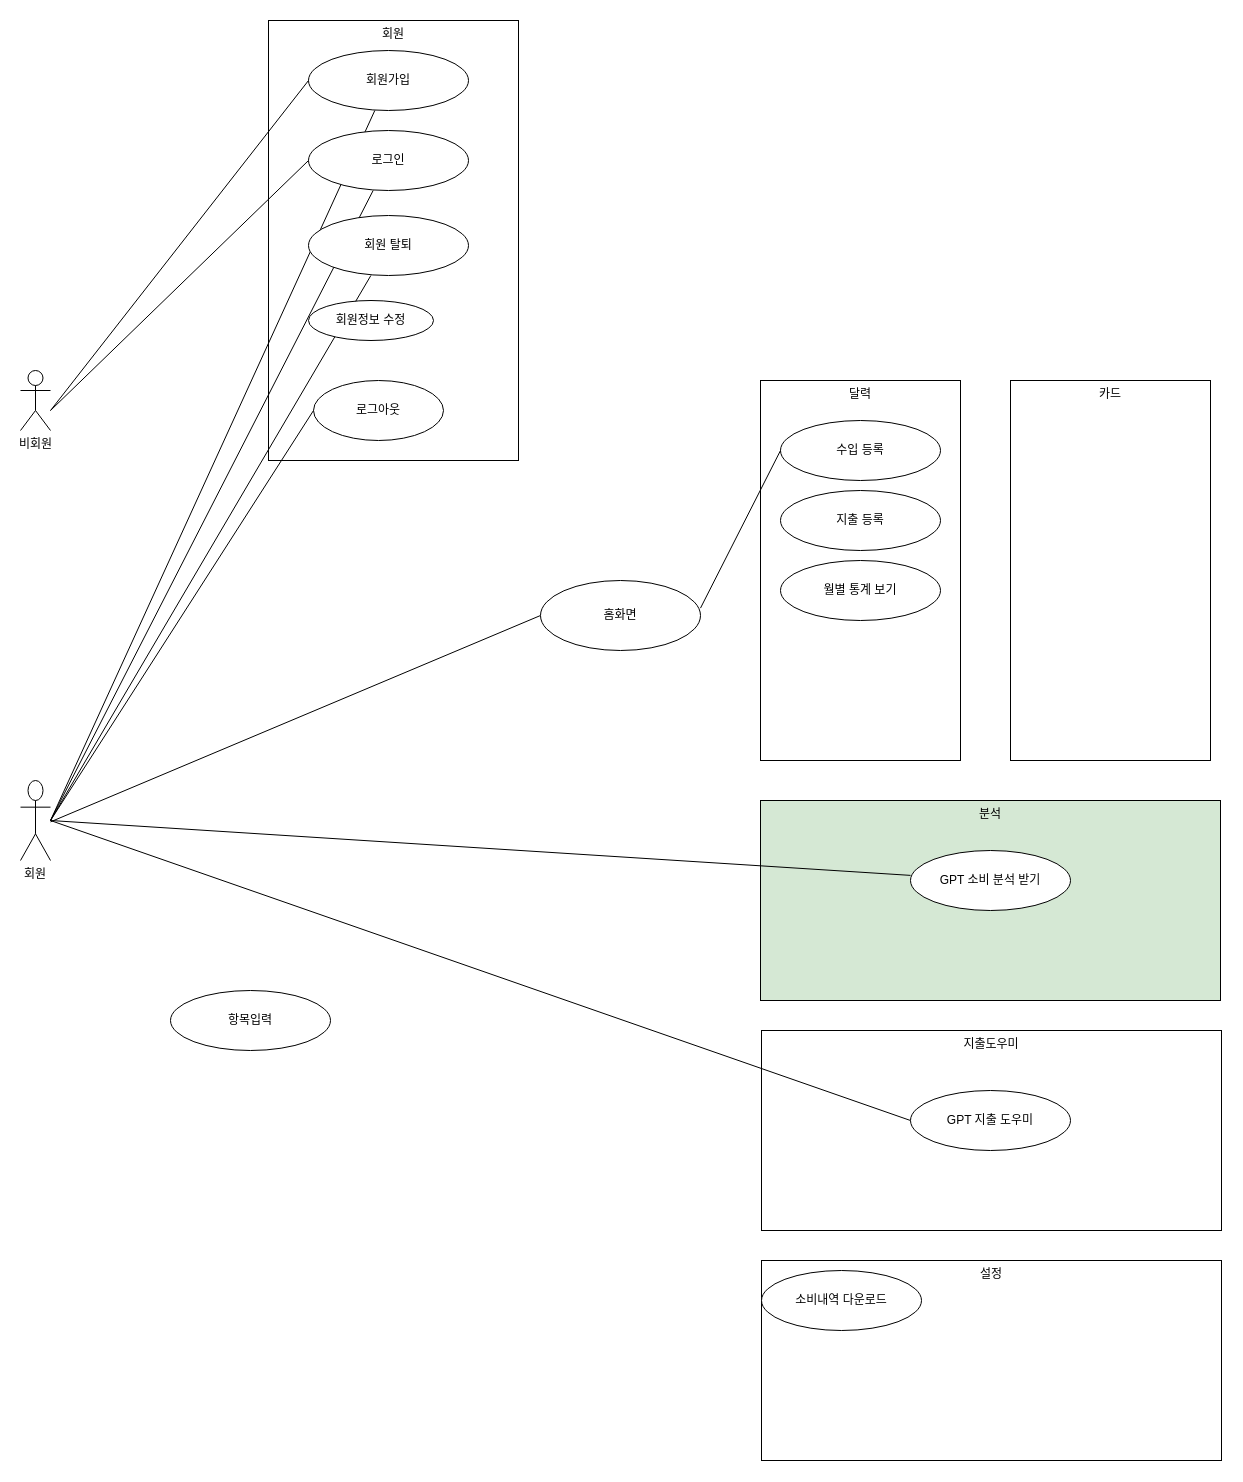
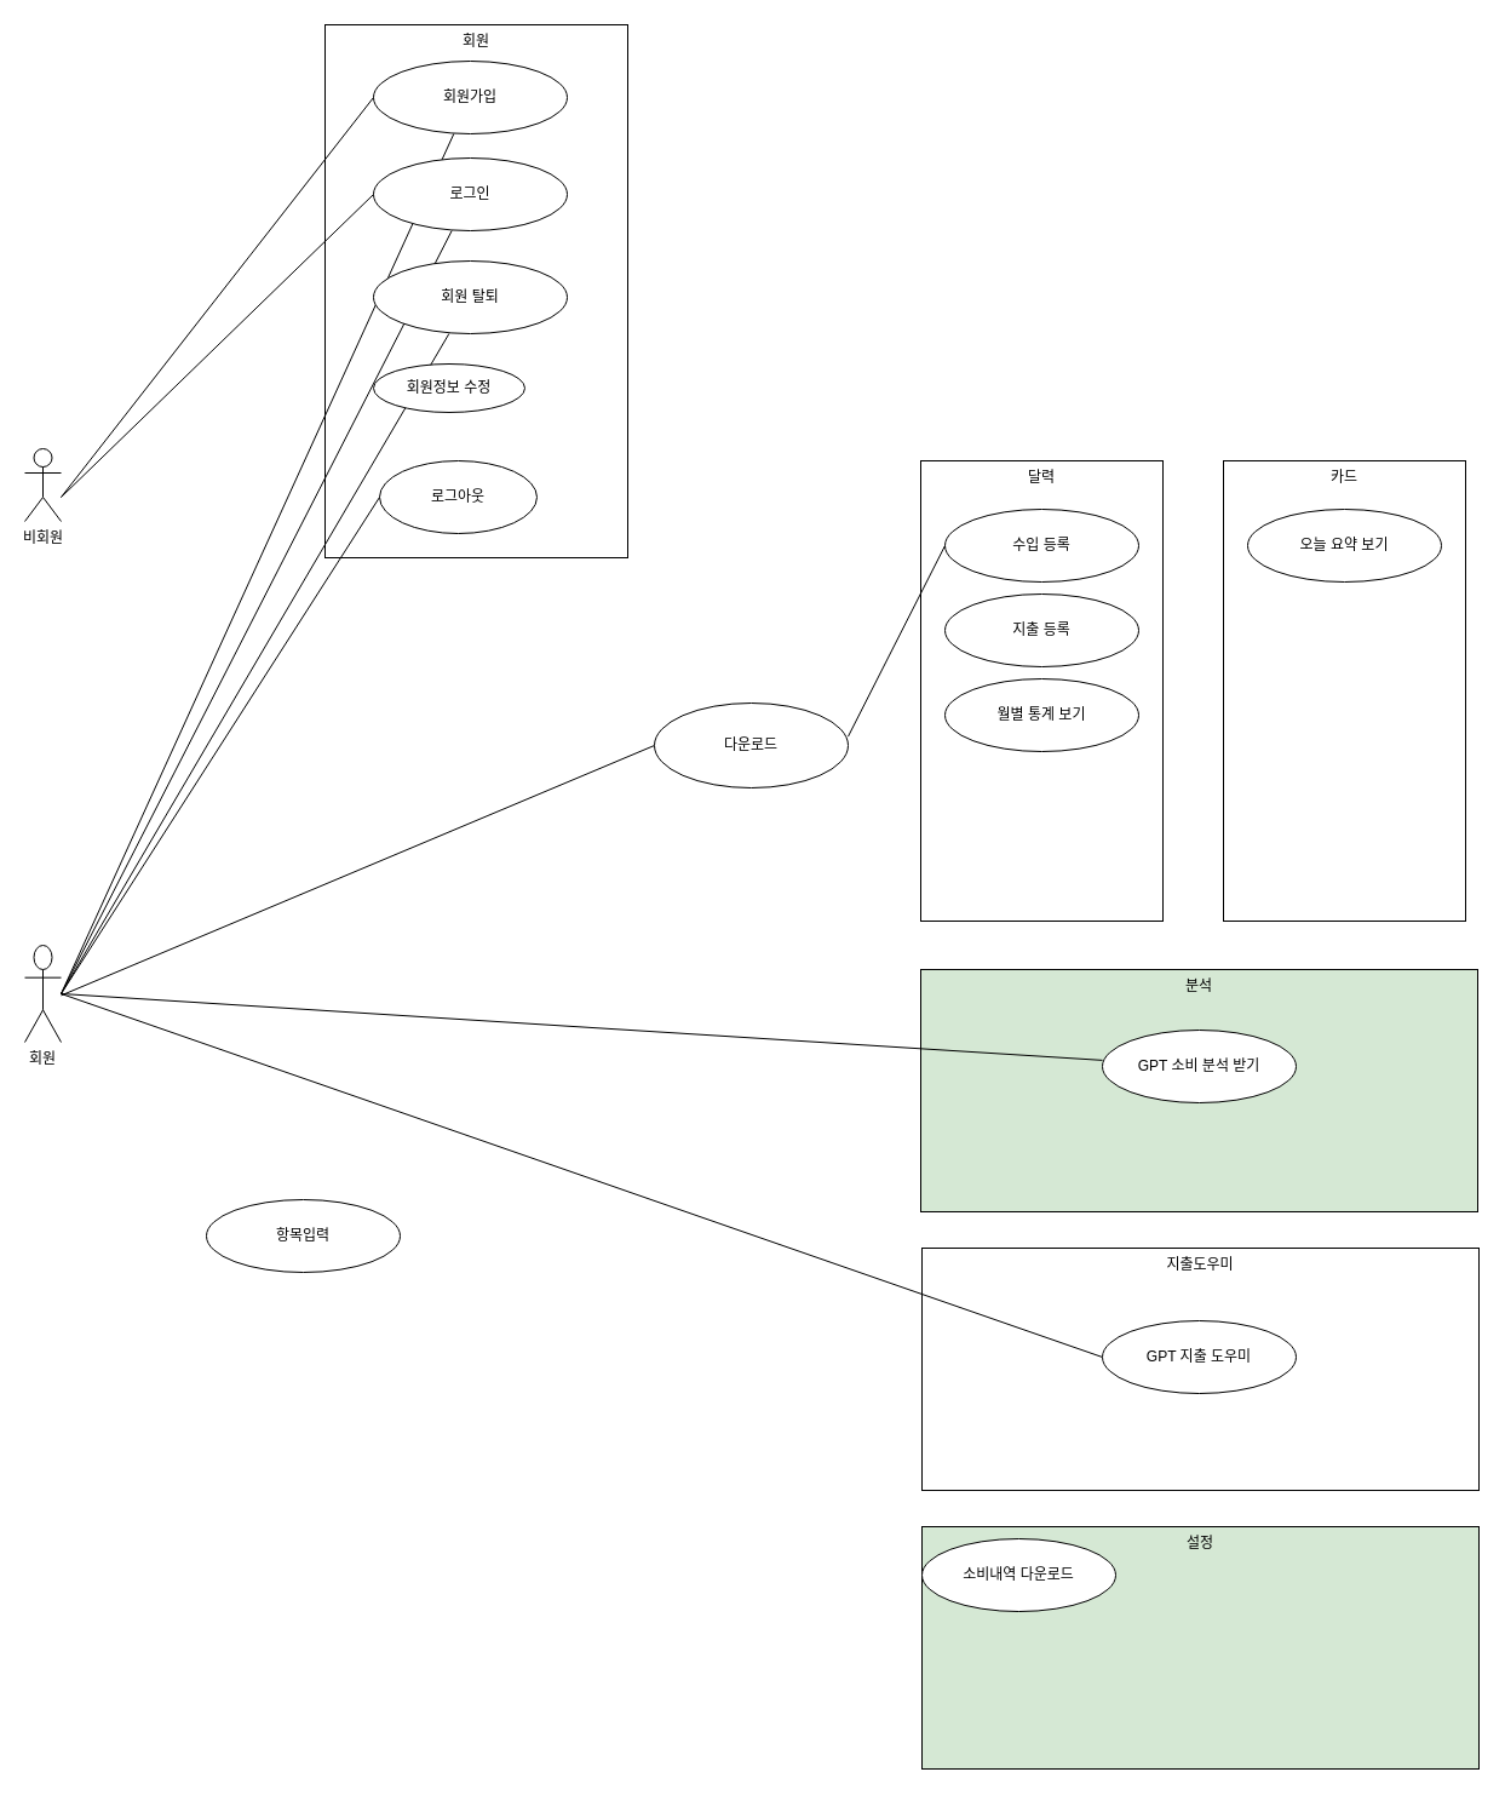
+ <mxCell id="16" value="오늘 요약 보기" style="shape=ellipse;whiteSpace=wrap;html=1;" vertex="1" parent="1"><mxGeometry x="1030" y="420" width="160" height="60" as="geometry" /></mxCell>
- <mxCell id="23" value="홈화면" style="ellipse;whiteSpace=wrap;html=1;" vertex="1" parent="1"><mxGeometry x="540" y="580" width="160" height="70" as="geometry" /></mxCell>
+ <mxCell id="23" value="다운로드" style="ellipse;whiteSpace=wrap;html=1;" vertex="1" parent="1"><mxGeometry x="540" y="580" width="160" height="70" as="geometry" /></mxCell>
- <mxCell id="2" value="설정" style="rounded=0;whiteSpace=wrap;html=1;verticalAlign=top;direction=south;" vertex="1" parent="1"><mxGeometry x="761" y="1260" width="460" height="200" as="geometry" /></mxCell>
+ <mxCell id="2" value="설정" style="rounded=0;whiteSpace=wrap;html=1;verticalAlign=top;direction=south;fillColor=#d5e8d4;" vertex="1" parent="1"><mxGeometry x="761" y="1260" width="460" height="200" as="geometry" /></mxCell>
